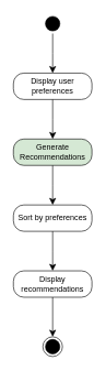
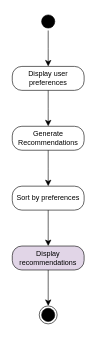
- <mxCell id="6" value="Generate Recommendations" style="rounded=1;whiteSpace=wrap;html=1;arcSize=40;fontColor=#000000;fillColor=#d5e8d4;strokeColor=#000000;" parent="1" vertex="1"><mxGeometry x="20" y="210" width="120" height="40" as="geometry" /></mxCell>
+ <mxCell id="6" value="Generate Recommendations" style="rounded=1;whiteSpace=wrap;html=1;arcSize=40;fontColor=#000000;fillColor=#FFFFFF;strokeColor=#000000;" parent="1" vertex="1"><mxGeometry x="20" y="210" width="120" height="40" as="geometry" /></mxCell>
- <mxCell id="10" value="Display recommendations" style="rounded=1;whiteSpace=wrap;html=1;arcSize=40;fontColor=#000000;fillColor=#FFFFFF;strokeColor=#000000;" parent="1" vertex="1"><mxGeometry x="20" y="410" width="120" height="40" as="geometry" /></mxCell>
+ <mxCell id="10" value="Display recommendations" style="rounded=1;whiteSpace=wrap;html=1;arcSize=40;fontColor=#000000;fillColor=#e1d5e7;strokeColor=#000000;" parent="1" vertex="1"><mxGeometry x="20" y="410" width="120" height="40" as="geometry" /></mxCell>
